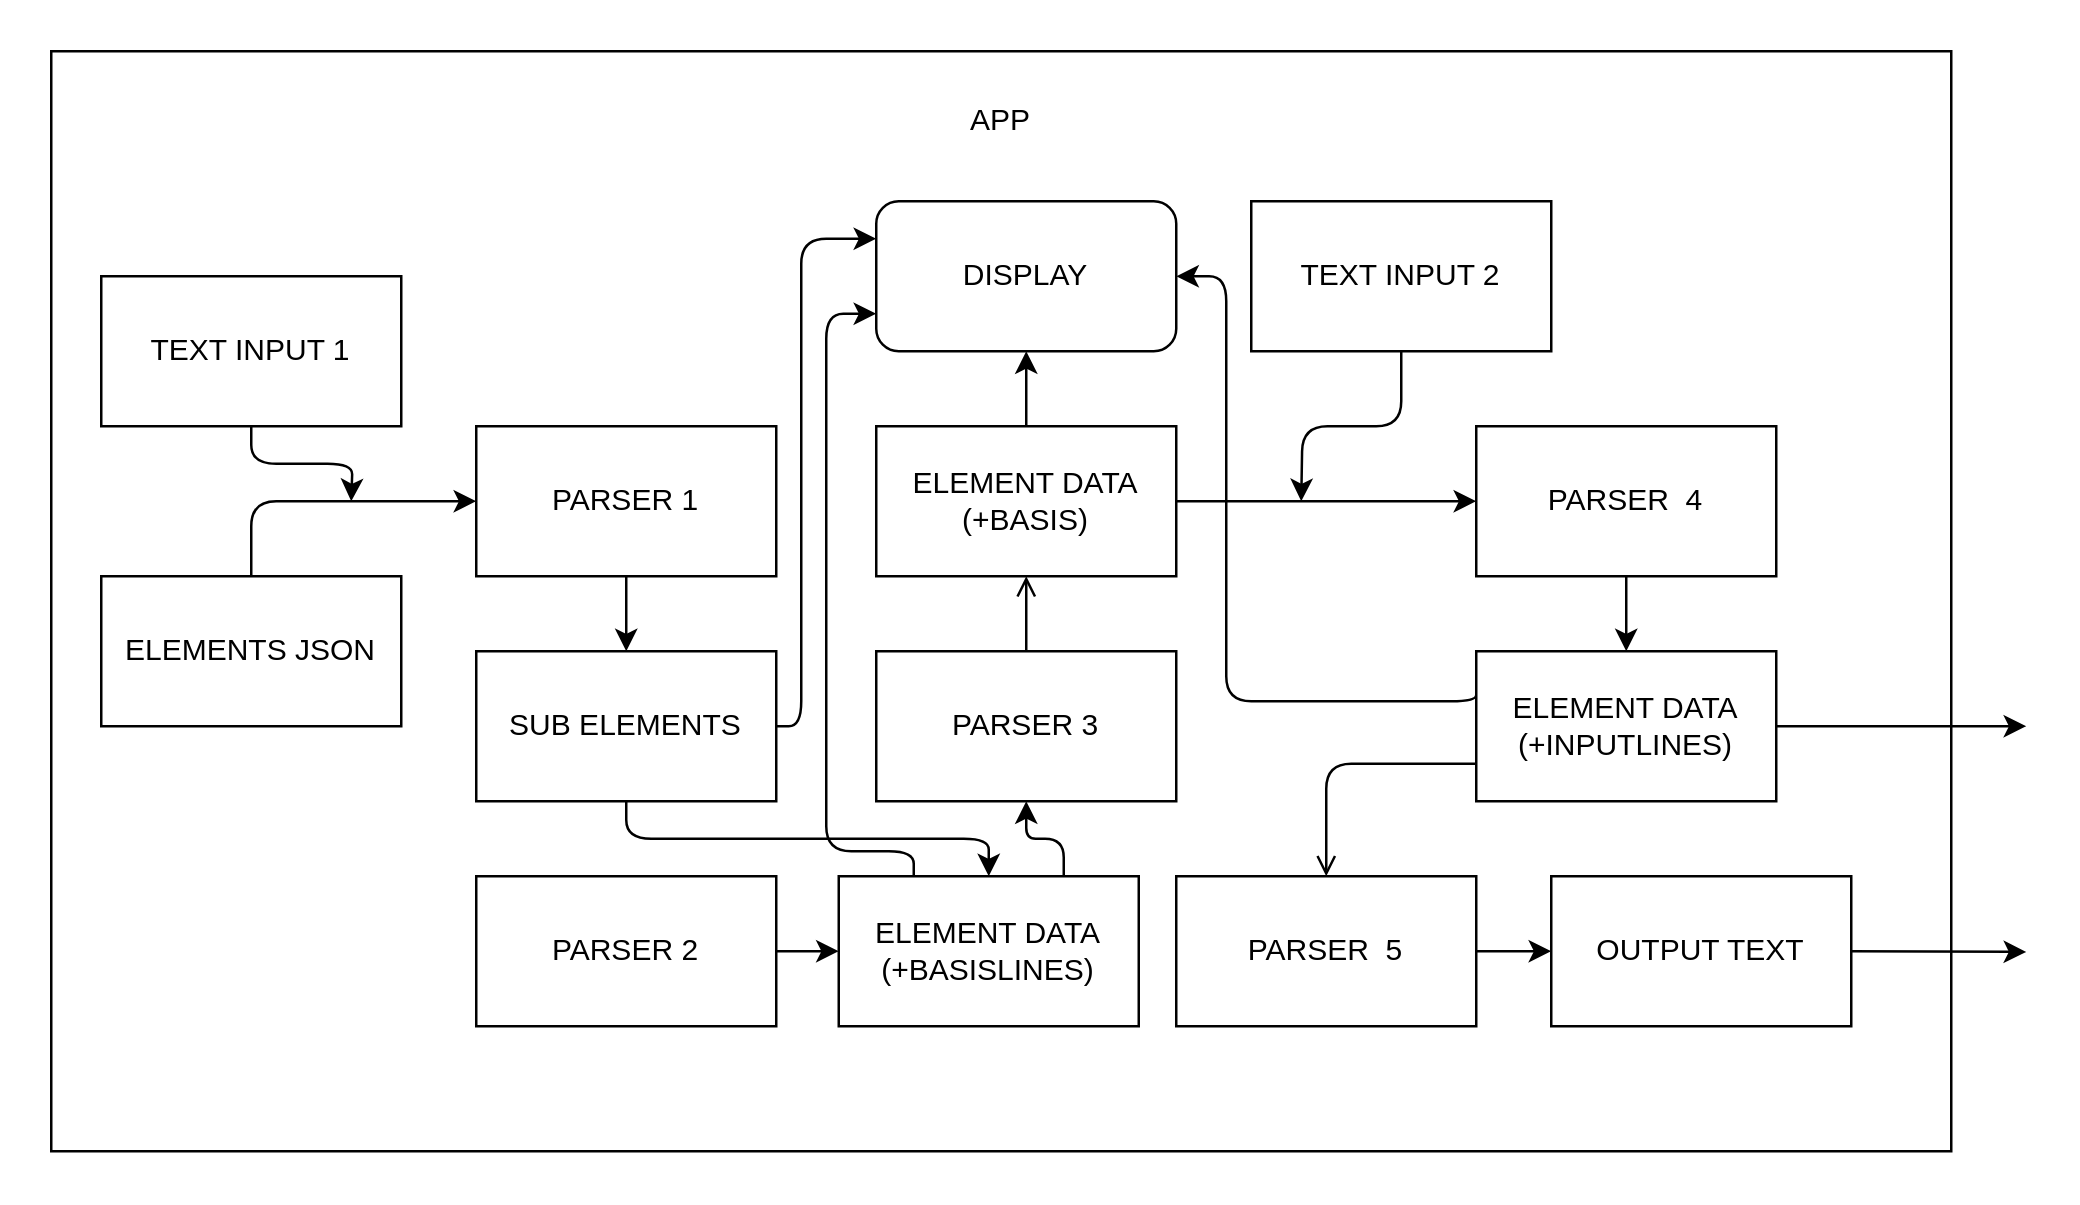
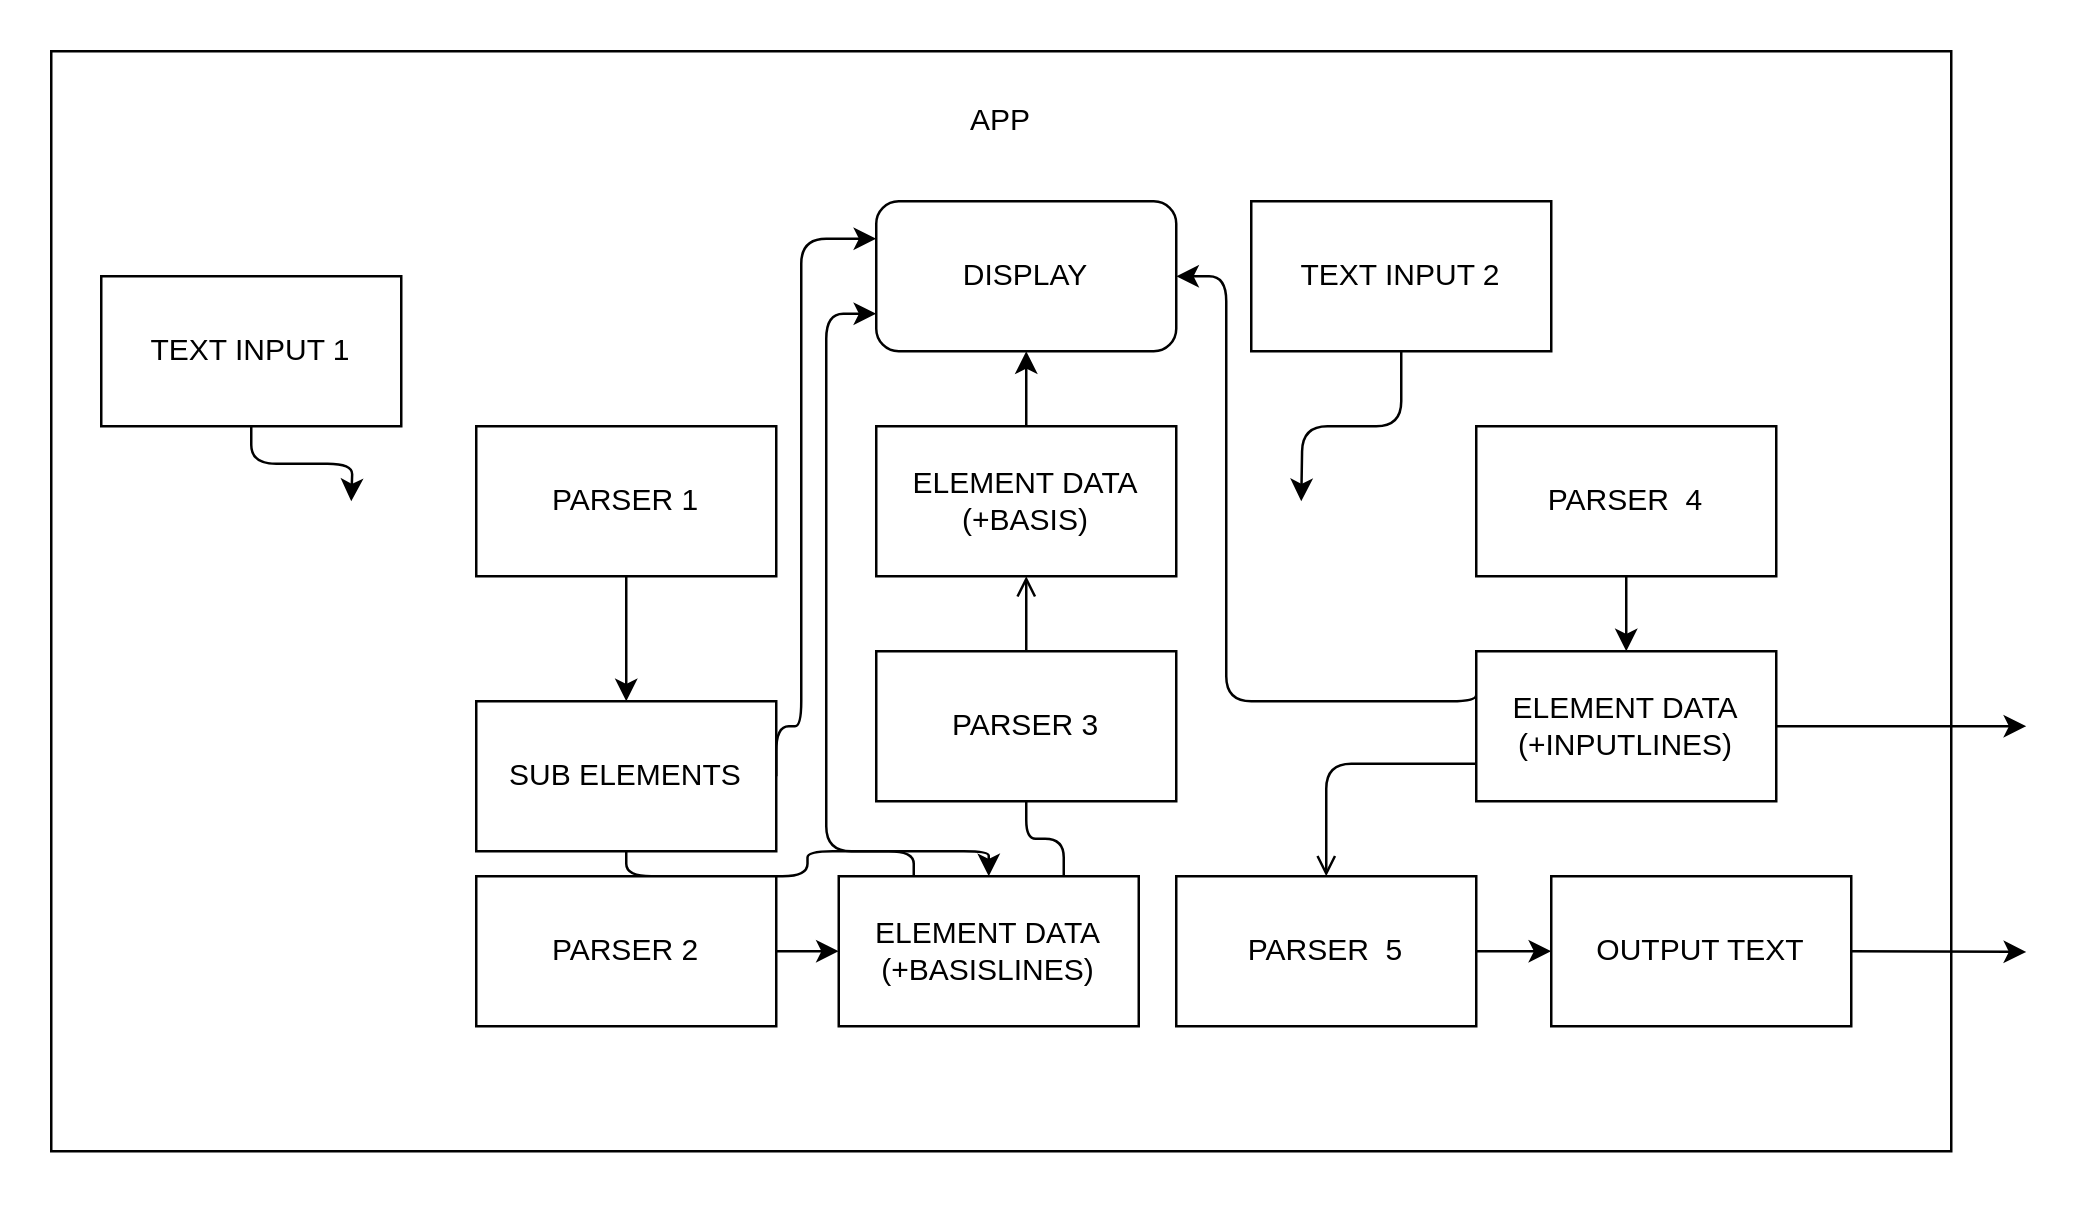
- <mxCell id="5" style="edgeStyle=orthogonalEdgeStyle;html=1;exitX=0.5;exitY=0;exitDx=0;exitDy=0;" parent="1" source="6" target="8" edge="1"><mxGeometry relative="1" as="geometry" /></mxCell>
- <mxCell id="10" style="edgeStyle=orthogonalEdgeStyle;html=1;exitX=1;exitY=0.5;exitDx=0;exitDy=0;entryX=0;entryY=0.5;entryDx=0;entryDy=0;" parent="1" source="11" target="16" edge="1"><mxGeometry relative="1" as="geometry" /></mxCell>
- <mxCell id="6" value="ELEMENTS JSON" style="whiteSpace=wrap;html=1;" parent="1" vertex="1"><mxGeometry x="40" y="230" width="120" height="60" as="geometry" /></mxCell>
- <mxCell id="32" value="SUB ELEMENTS" style="whiteSpace=wrap;html=1;" parent="1" vertex="1"><mxGeometry x="190" y="260" width="120" height="60" as="geometry" /></mxCell>
+ <mxCell id="32" value="SUB ELEMENTS" style="whiteSpace=wrap;html=1;" parent="1" vertex="1"><mxGeometry x="190" y="280" width="120" height="60" as="geometry" /></mxCell>
- <mxCell id="22" style="edgeStyle=orthogonalEdgeStyle;html=1;exitX=0.75;exitY=0;exitDx=0;exitDy=0;entryX=0.5;entryY=1;entryDx=0;entryDy=0;" parent="1" source="23" target="20" edge="1"><mxGeometry relative="1" as="geometry" /></mxCell>
+ <mxCell id="22" style="edgeStyle=orthogonalEdgeStyle;html=1;exitX=0.75;exitY=0;exitDx=0;exitDy=0;entryX=0.5;entryY=1;entryDx=0;entryDy=0;endArrow=none;" parent="1" source="23" target="20" edge="1"><mxGeometry relative="1" as="geometry" /></mxCell>
